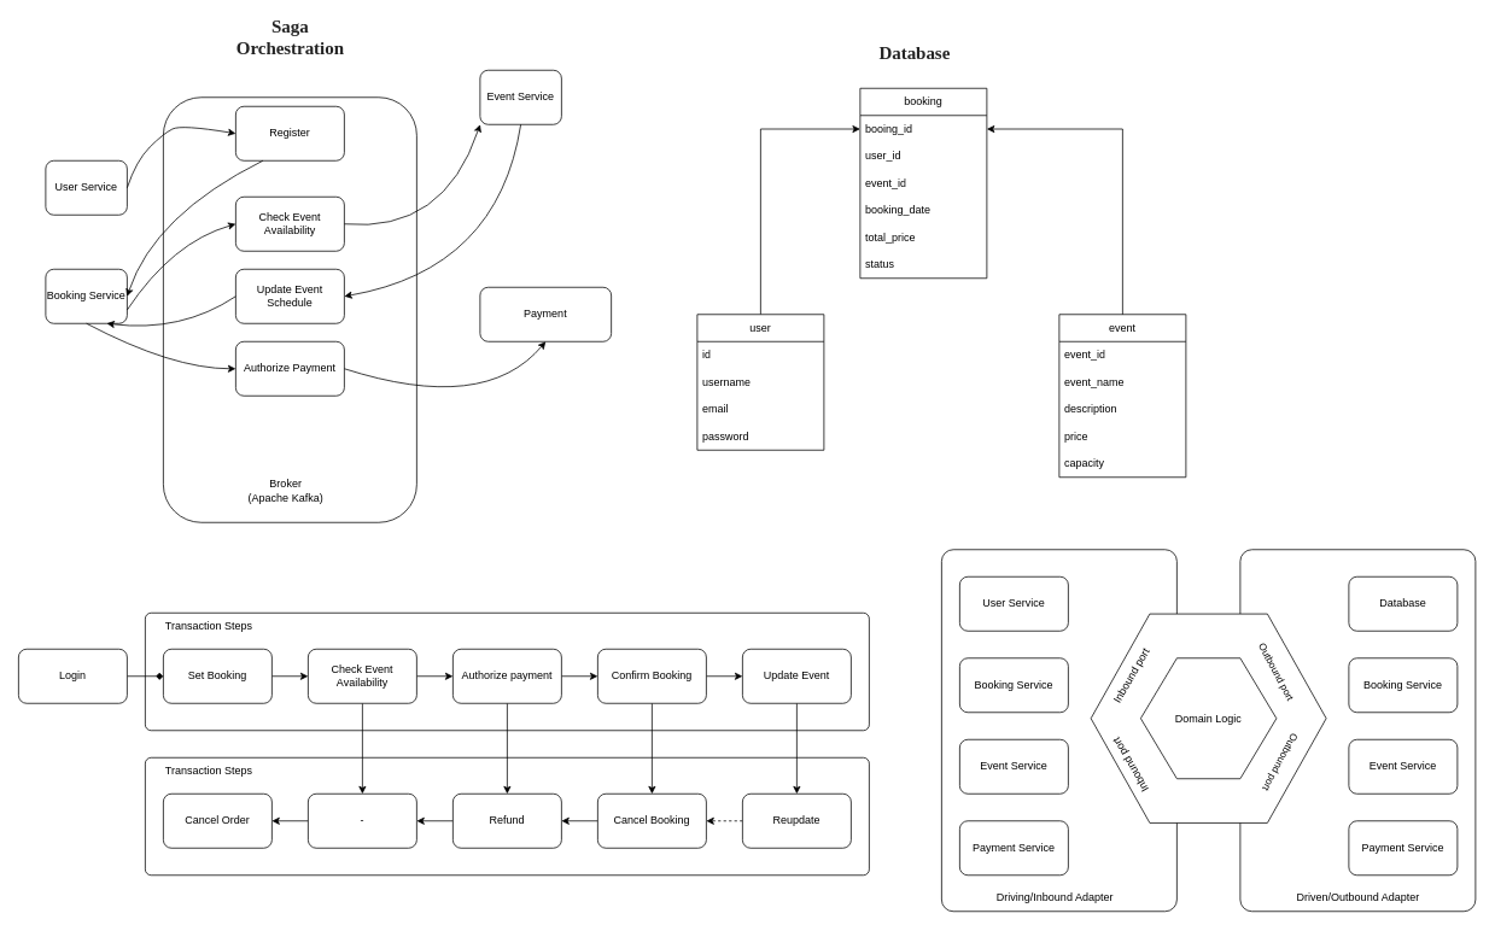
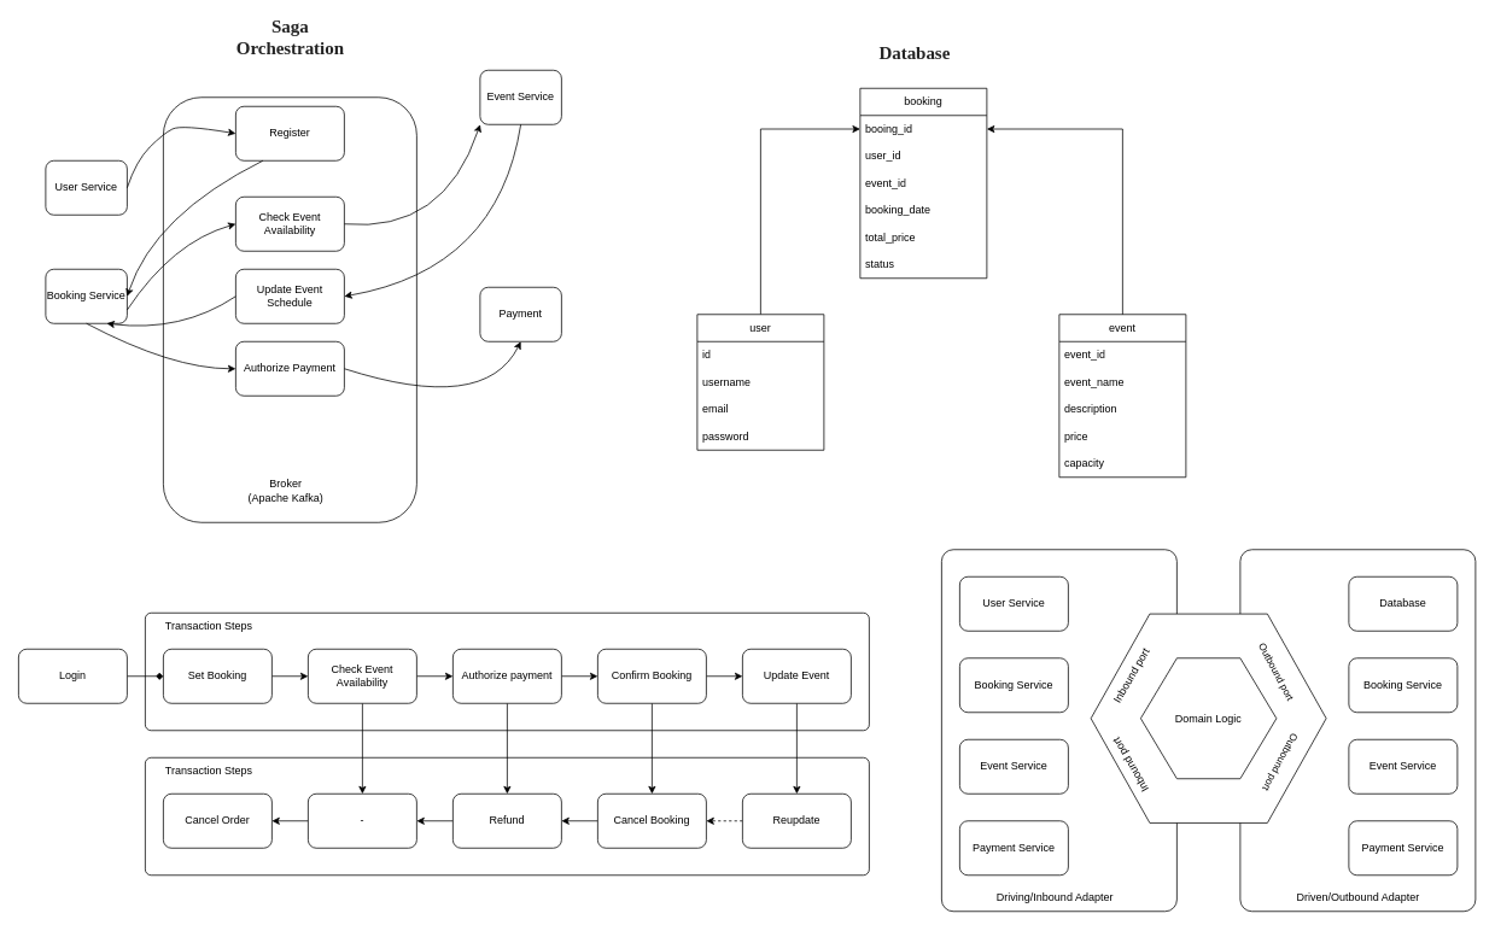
- <mxCell id="9" value="Payment" style="rounded=1;whiteSpace=wrap;html=1;" parent="1" vertex="1"><mxGeometry x="530" y="317" width="145" height="60" as="geometry" /></mxCell>
+ <mxCell id="9" value="Payment" style="rounded=1;whiteSpace=wrap;html=1;" parent="1" vertex="1"><mxGeometry x="530" y="317" width="90" height="60" as="geometry" /></mxCell>
